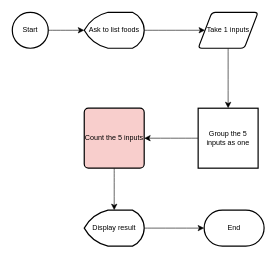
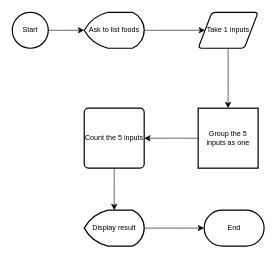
- <mxCell id="12" value="Count the 5 inputs" style="rounded=1;whiteSpace=wrap;html=1;absoluteArcSize=1;arcSize=14;strokeWidth=2;fillColor=#f8cecc;" vertex="1" parent="1"><mxGeometry x="140" y="180" width="100" height="100" as="geometry" /></mxCell>
+ <mxCell id="12" value="Count the 5 inputs" style="rounded=1;whiteSpace=wrap;html=1;absoluteArcSize=1;arcSize=14;strokeWidth=2;" vertex="1" parent="1"><mxGeometry x="140" y="180" width="100" height="100" as="geometry" /></mxCell>
